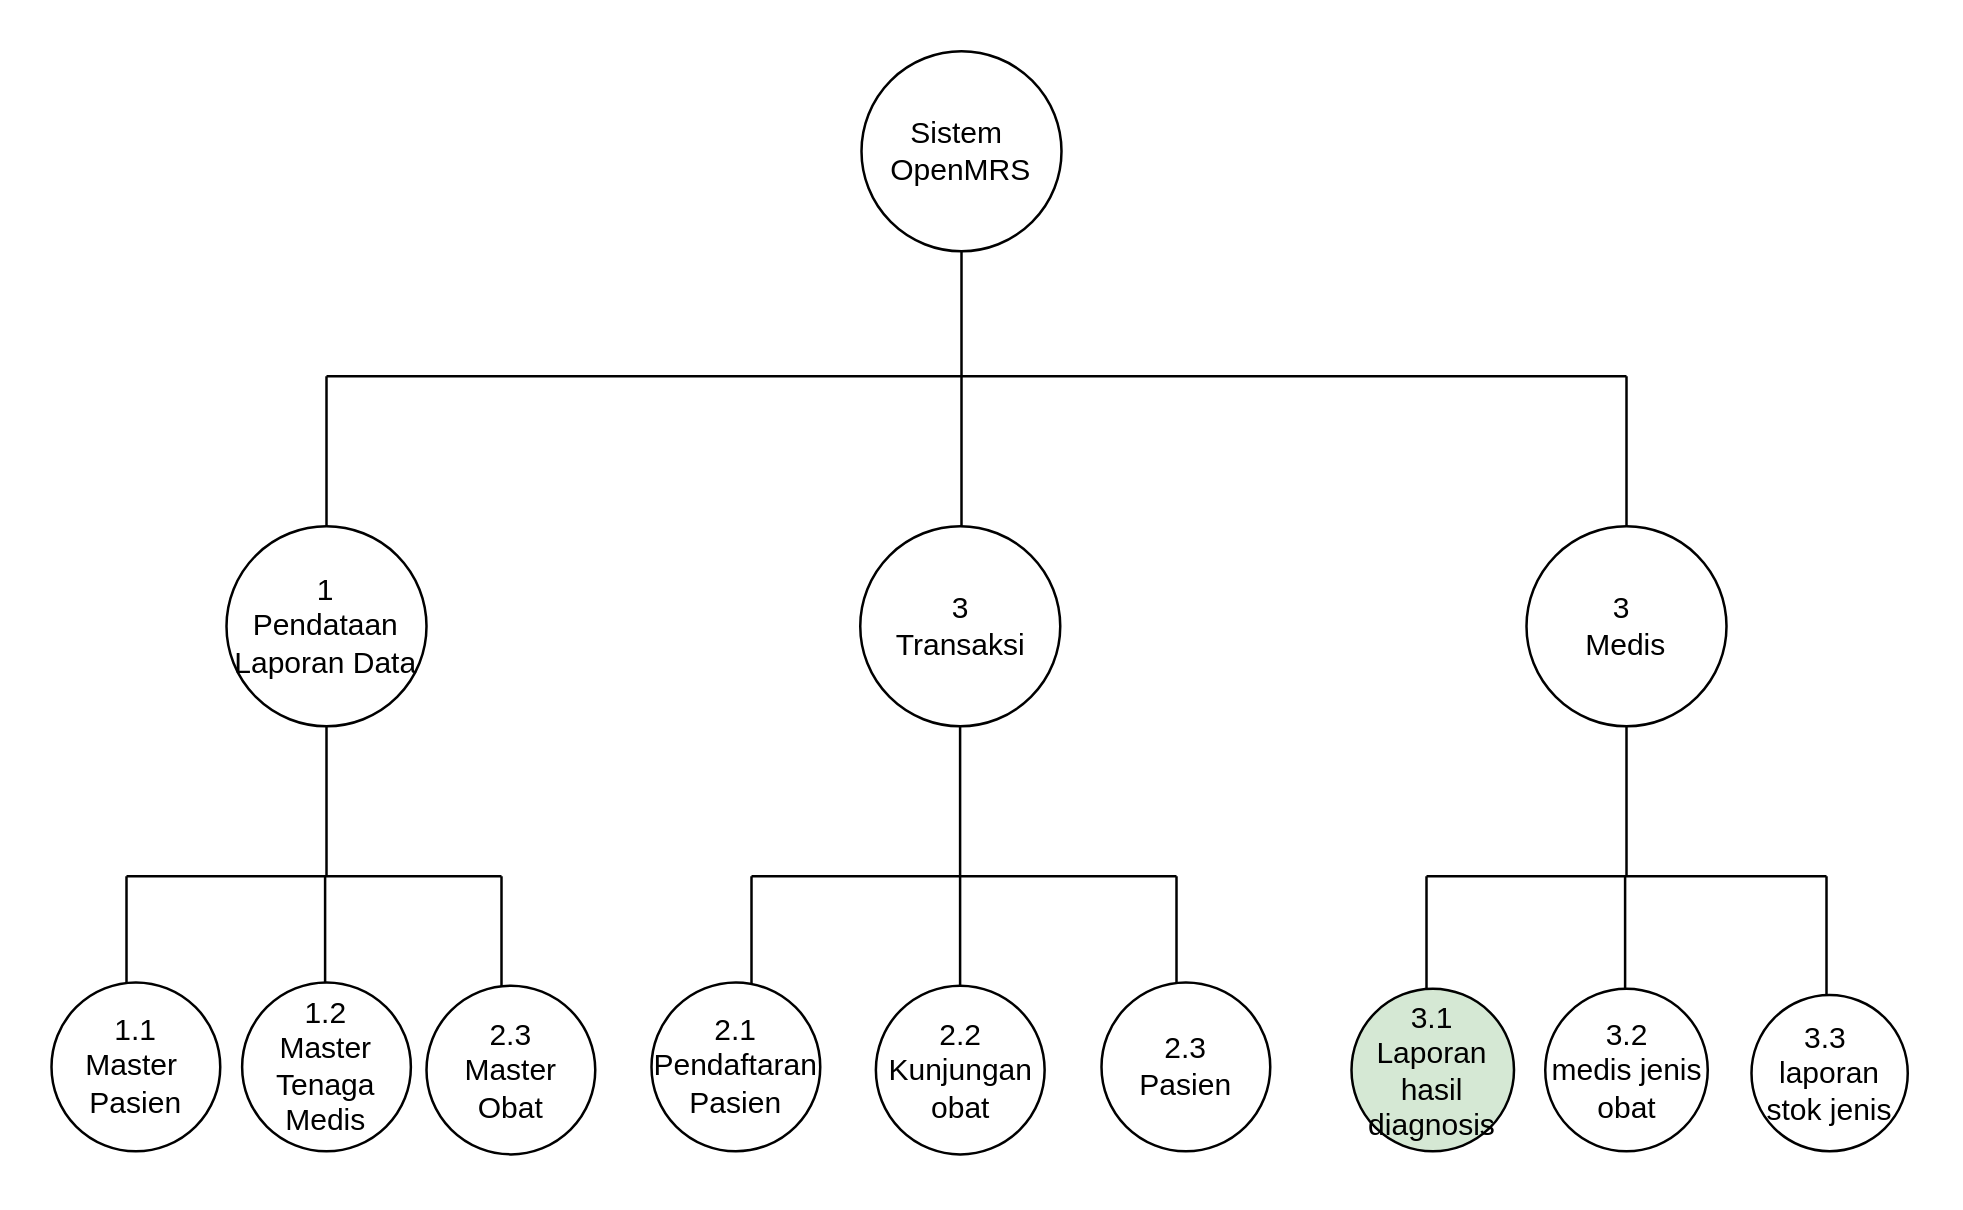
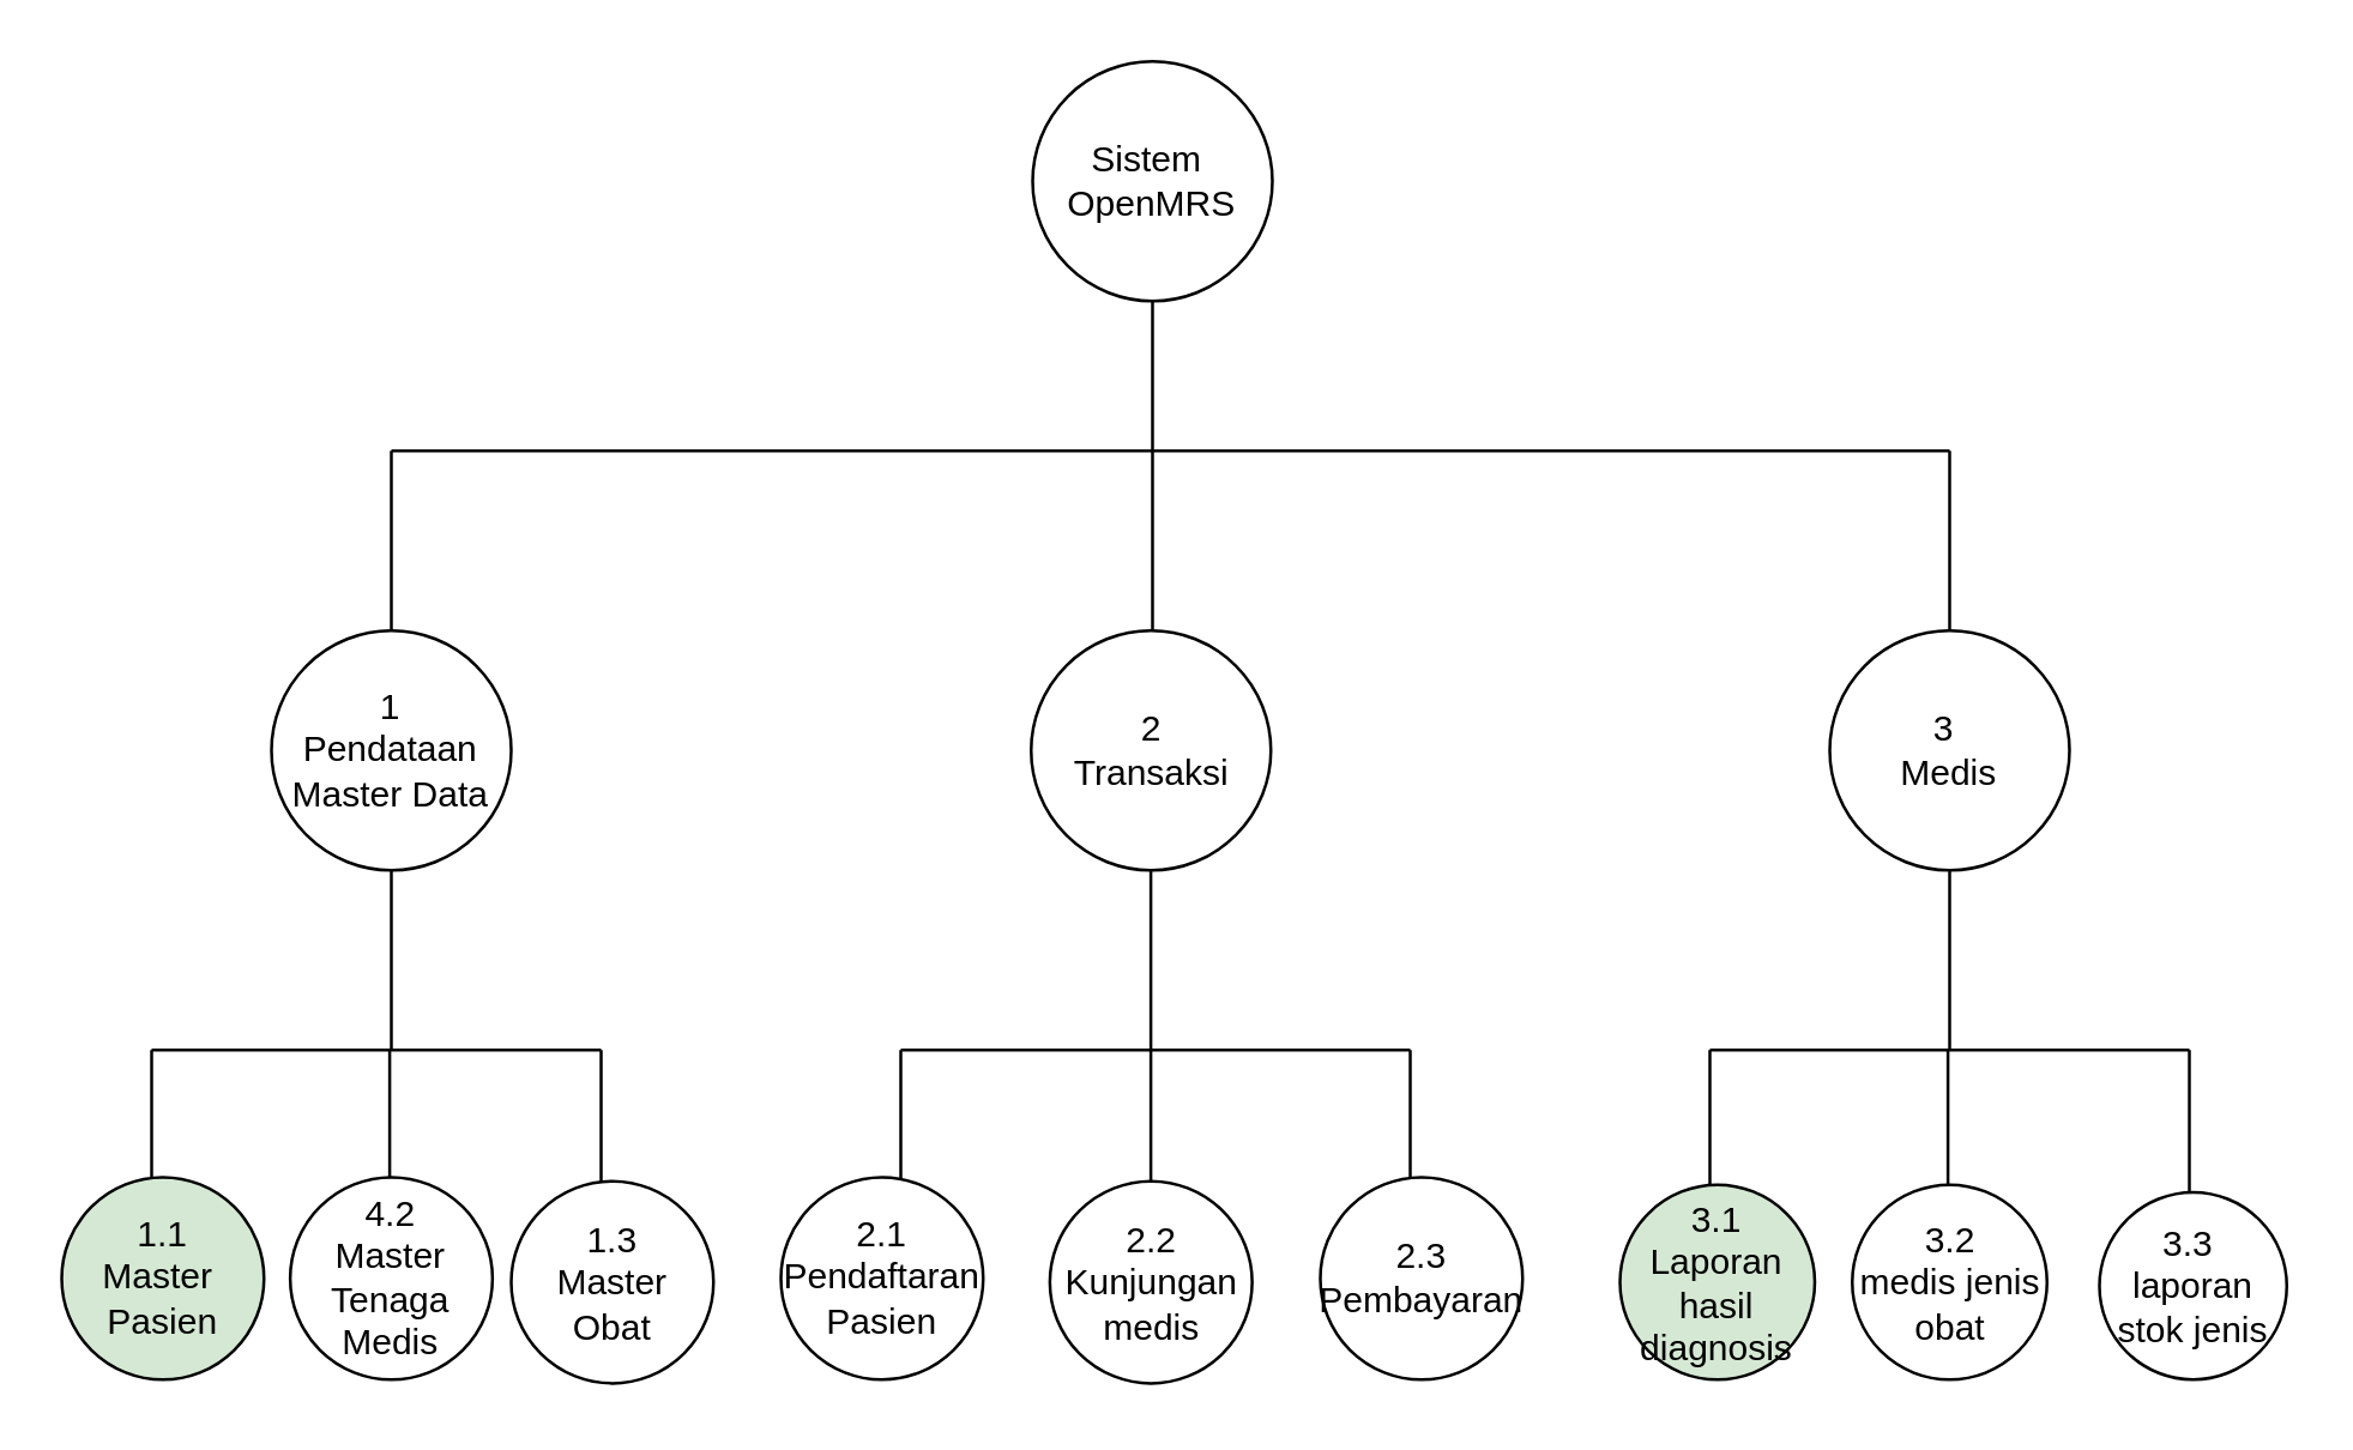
- <mxCell id="4" value="1&lt;div&gt;Pendataan&lt;/div&gt;&lt;div&gt;Laporan Data&lt;/div&gt;" style="ellipse;whiteSpace=wrap;html=1;aspect=fixed;" parent="1" vertex="1"><mxGeometry x="90" y="210" width="80" height="80" as="geometry" /></mxCell>
+ <mxCell id="4" value="1&lt;div&gt;Pendataan&lt;/div&gt;&lt;div&gt;Master Data&lt;/div&gt;" style="ellipse;whiteSpace=wrap;html=1;aspect=fixed;" parent="1" vertex="1"><mxGeometry x="90" y="210" width="80" height="80" as="geometry" /></mxCell>
- <mxCell id="2" value="3&lt;div&gt;Transaksi&lt;/div&gt;" style="ellipse;whiteSpace=wrap;html=1;aspect=fixed;" parent="1" vertex="1"><mxGeometry x="343.5" y="210" width="80" height="80" as="geometry" /></mxCell>
+ <mxCell id="2" value="2&lt;div&gt;Transaksi&lt;/div&gt;" style="ellipse;whiteSpace=wrap;html=1;aspect=fixed;" parent="1" vertex="1"><mxGeometry x="343.5" y="210" width="80" height="80" as="geometry" /></mxCell>
- <mxCell id="31" value="1.2&lt;div&gt;Master&lt;/div&gt;&lt;div&gt;Tenaga Medis&lt;/div&gt;" style="ellipse;whiteSpace=wrap;html=1;aspect=fixed;" parent="1" vertex="1"><mxGeometry x="96.25" y="392.5" width="67.5" height="67.5" as="geometry" /></mxCell>
+ <mxCell id="31" value="4.2&lt;div&gt;Master&lt;/div&gt;&lt;div&gt;Tenaga Medis&lt;/div&gt;" style="ellipse;whiteSpace=wrap;html=1;aspect=fixed;" parent="1" vertex="1"><mxGeometry x="96.25" y="392.5" width="67.5" height="67.5" as="geometry" /></mxCell>
- <mxCell id="25" value="2.3&lt;div&gt;Pasien&lt;/div&gt;" style="ellipse;whiteSpace=wrap;html=1;aspect=fixed;" parent="1" vertex="1"><mxGeometry x="440" y="392.5" width="67.5" height="67.5" as="geometry" /></mxCell>
+ <mxCell id="25" value="2.3&lt;div&gt;Pembayaran&lt;/div&gt;" style="ellipse;whiteSpace=wrap;html=1;aspect=fixed;" parent="1" vertex="1"><mxGeometry x="440" y="392.5" width="67.5" height="67.5" as="geometry" /></mxCell>
- <mxCell id="29" value="1.1&lt;div&gt;Master&amp;nbsp;&lt;/div&gt;&lt;div&gt;Pasien&lt;/div&gt;" style="ellipse;whiteSpace=wrap;html=1;aspect=fixed;" parent="1" vertex="1"><mxGeometry x="20" y="392.5" width="67.5" height="67.5" as="geometry" /></mxCell>
+ <mxCell id="29" value="1.1&lt;div&gt;Master&amp;nbsp;&lt;/div&gt;&lt;div&gt;Pasien&lt;/div&gt;" style="ellipse;whiteSpace=wrap;html=1;aspect=fixed;fillColor=#d5e8d4;" parent="1" vertex="1"><mxGeometry x="20" y="392.5" width="67.5" height="67.5" as="geometry" /></mxCell>
- <mxCell id="30" value="2.3&lt;div&gt;Master Obat&lt;/div&gt;" style="ellipse;whiteSpace=wrap;html=1;aspect=fixed;" parent="1" vertex="1"><mxGeometry x="170" y="393.75" width="67.5" height="67.5" as="geometry" /></mxCell>
+ <mxCell id="30" value="1.3&lt;div&gt;Master Obat&lt;/div&gt;" style="ellipse;whiteSpace=wrap;html=1;aspect=fixed;" parent="1" vertex="1"><mxGeometry x="170" y="393.75" width="67.5" height="67.5" as="geometry" /></mxCell>
- <mxCell id="33" value="2.2&lt;div&gt;Kunjungan&lt;/div&gt;&lt;div&gt;obat&lt;/div&gt;" style="ellipse;whiteSpace=wrap;html=1;aspect=fixed;" parent="1" vertex="1"><mxGeometry x="349.75" y="393.75" width="67.5" height="67.5" as="geometry" /></mxCell>
+ <mxCell id="33" value="2.2&lt;div&gt;Kunjungan&lt;/div&gt;&lt;div&gt;medis&lt;/div&gt;" style="ellipse;whiteSpace=wrap;html=1;aspect=fixed;" parent="1" vertex="1"><mxGeometry x="349.75" y="393.75" width="67.5" height="67.5" as="geometry" /></mxCell>
